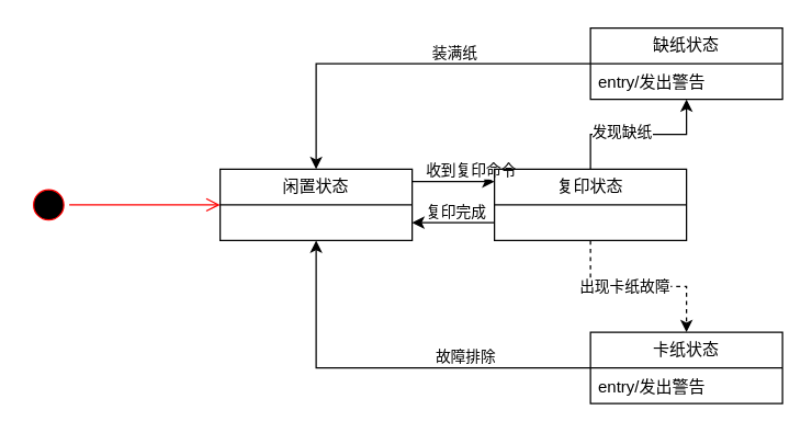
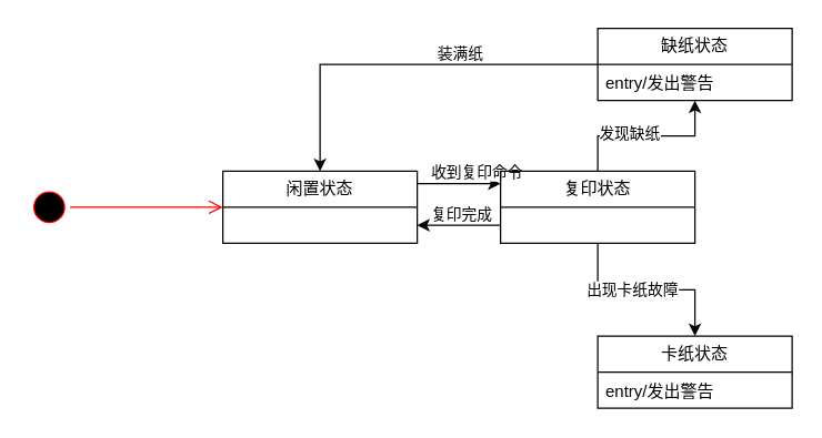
- <mxCell id="9" style="edgeStyle=orthogonalEdgeStyle;rounded=0;orthogonalLoop=1;jettySize=auto;html=1;dashed=1;" edge="1" parent="1" source="11" target="20"><mxGeometry relative="1" as="geometry" /></mxCell>
+ <mxCell id="9" style="edgeStyle=orthogonalEdgeStyle;rounded=0;orthogonalLoop=1;jettySize=auto;html=1;" edge="1" parent="1" source="11" target="20"><mxGeometry relative="1" as="geometry" /></mxCell>
- <mxCell id="18" style="edgeStyle=orthogonalEdgeStyle;rounded=0;orthogonalLoop=1;jettySize=auto;html=1;" edge="1" parent="1" source="20" target="4"><mxGeometry relative="1" as="geometry" /></mxCell>
- <mxCell id="19" value="故障排除" style="edgeLabel;html=1;align=center;verticalAlign=middle;resizable=0;points=[];" vertex="1" connectable="0" parent="18"><mxGeometry x="-0.43" y="1" relative="1" as="geometry"><mxPoint x="-8" y="-10" as="offset" /></mxGeometry></mxCell>
